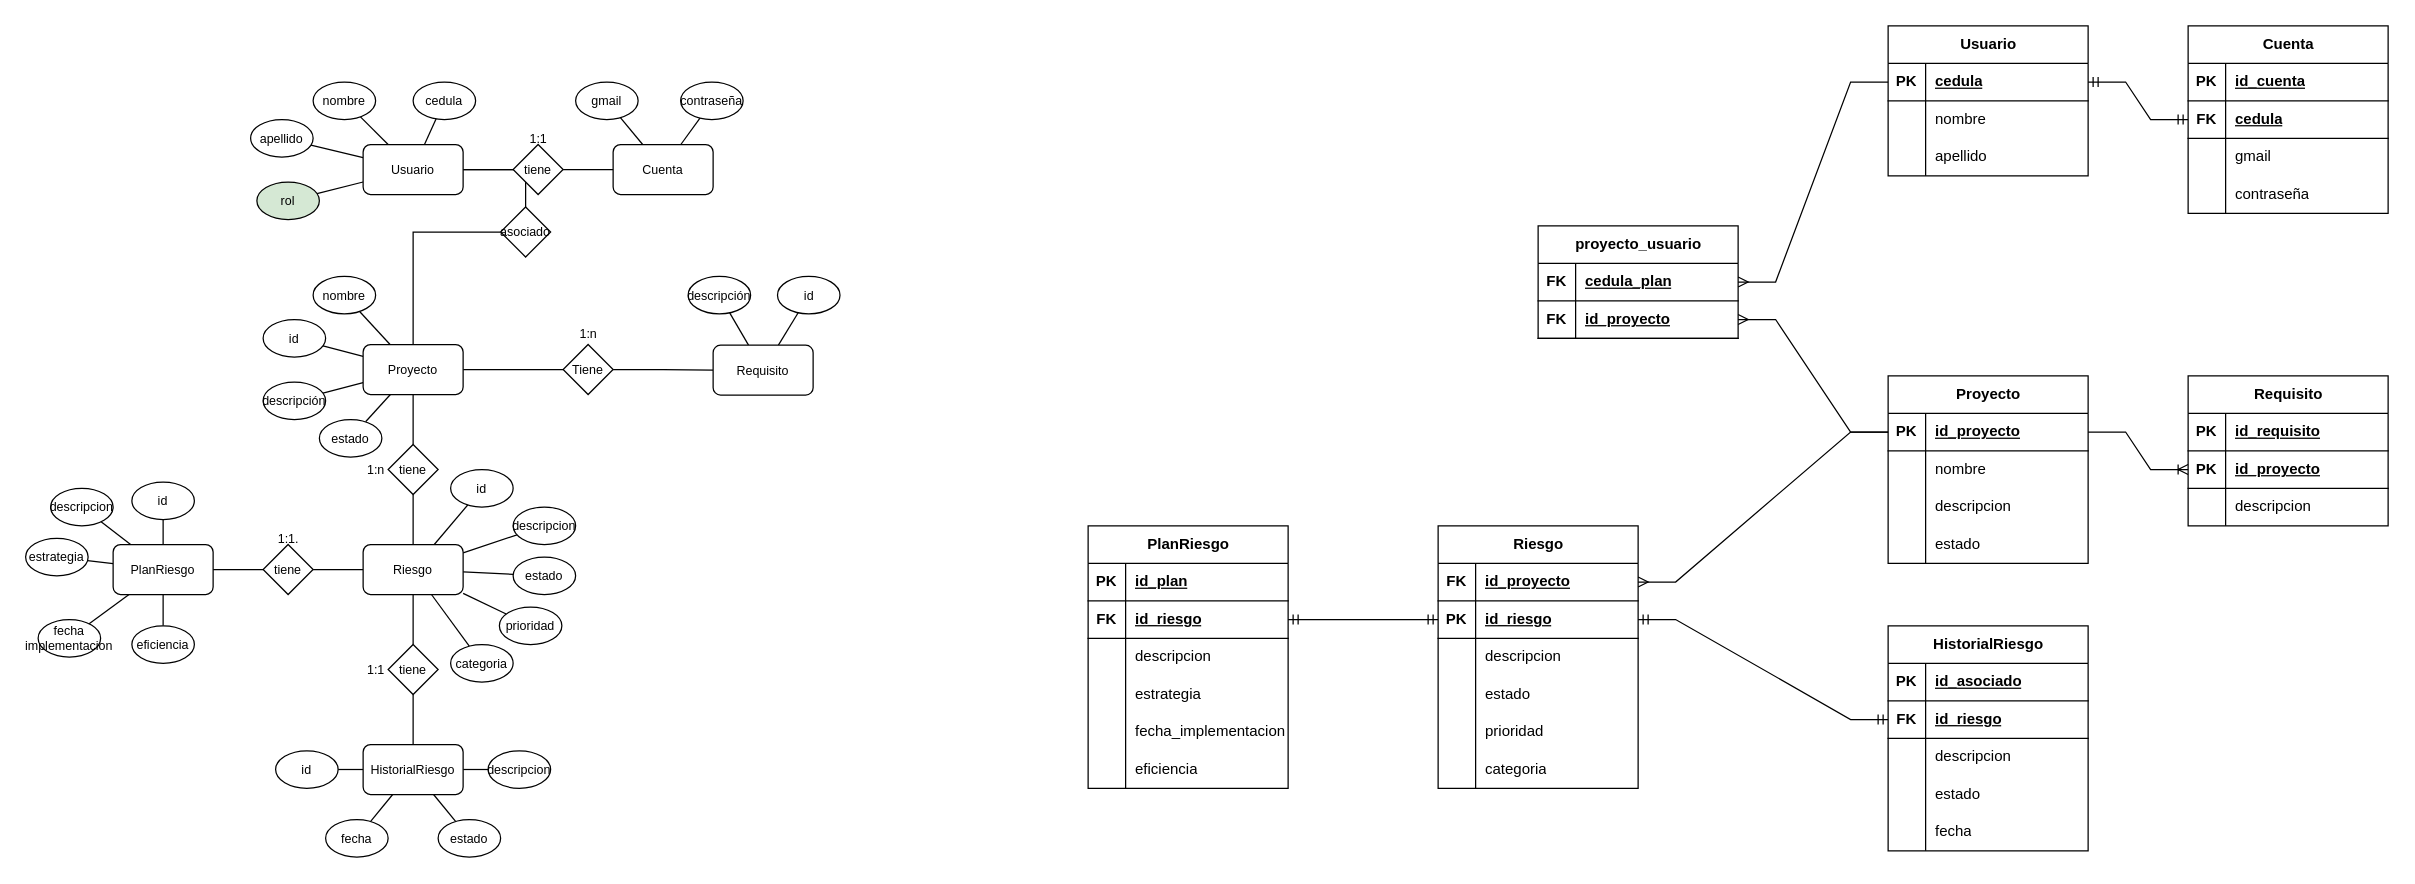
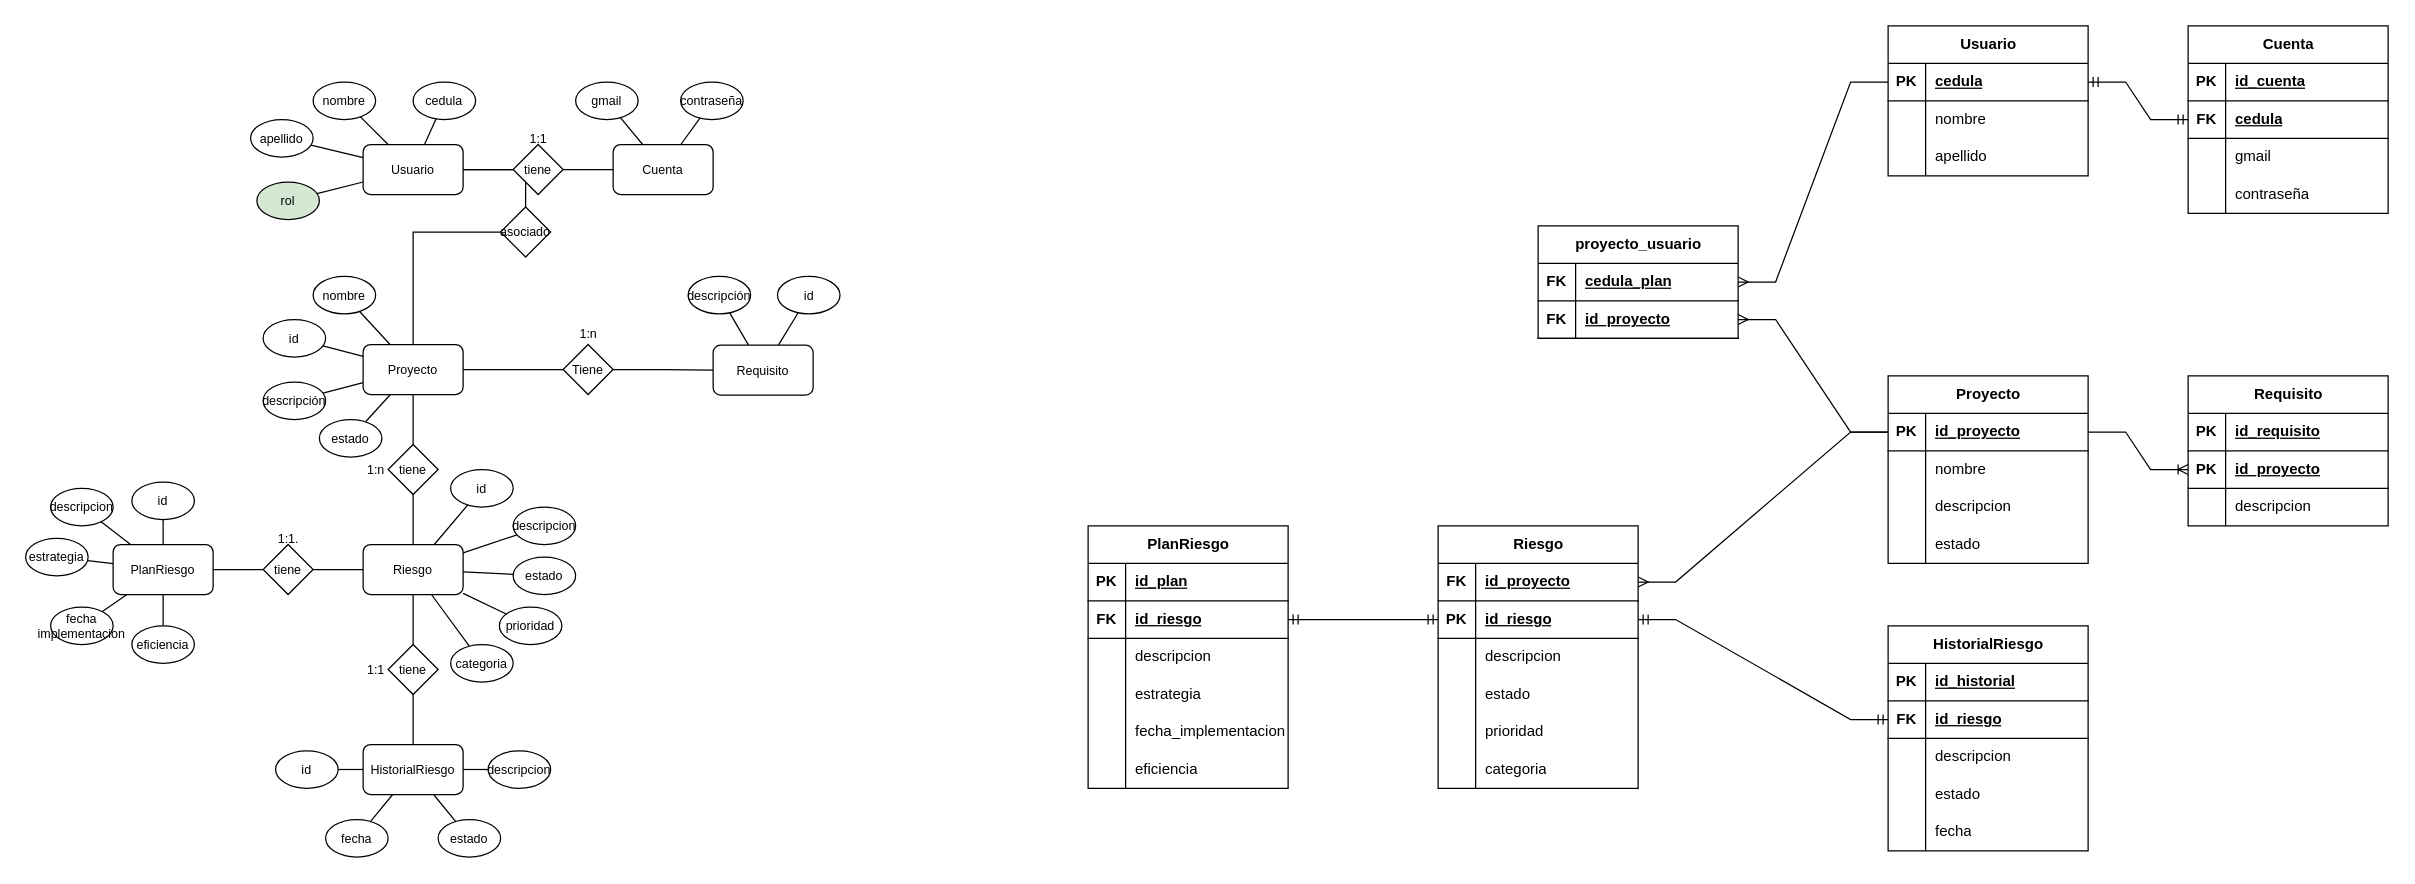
- <mxCell id="196" value="fecha&lt;div&gt;implementacion&lt;/div&gt;" style="ellipse;whiteSpace=wrap;html=1;fontSize=10;" vertex="1" parent="1"><mxGeometry x="30" y="495" width="50" height="30" as="geometry" /></mxCell>
+ <mxCell id="196" value="fecha&lt;div&gt;implementacion&lt;/div&gt;" style="ellipse;whiteSpace=wrap;html=1;fontSize=10;" vertex="1" parent="1"><mxGeometry x="40" y="485" width="50" height="30" as="geometry" /></mxCell>
- <mxCell id="157" value="id_asociado" style="shape=partialRectangle;connectable=0;fillColor=none;top=0;left=0;bottom=0;right=0;align=left;spacingLeft=6;fontStyle=5;overflow=hidden;whiteSpace=wrap;html=1;" vertex="1" parent="155"><mxGeometry x="30" width="130" height="30" as="geometry"><mxRectangle width="130" height="30" as="alternateBounds" /></mxGeometry></mxCell>
+ <mxCell id="157" value="id_historial" style="shape=partialRectangle;connectable=0;fillColor=none;top=0;left=0;bottom=0;right=0;align=left;spacingLeft=6;fontStyle=5;overflow=hidden;whiteSpace=wrap;html=1;" vertex="1" parent="155"><mxGeometry x="30" width="130" height="30" as="geometry"><mxRectangle width="130" height="30" as="alternateBounds" /></mxGeometry></mxCell>
